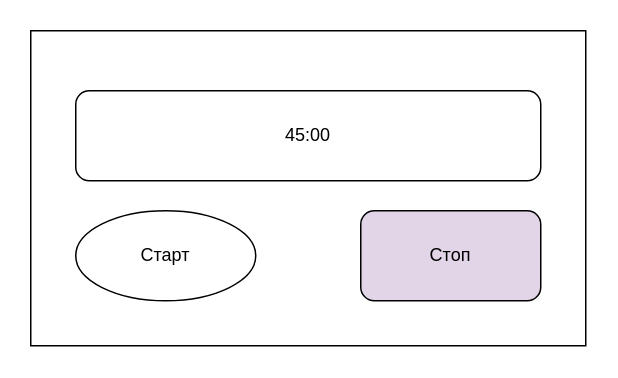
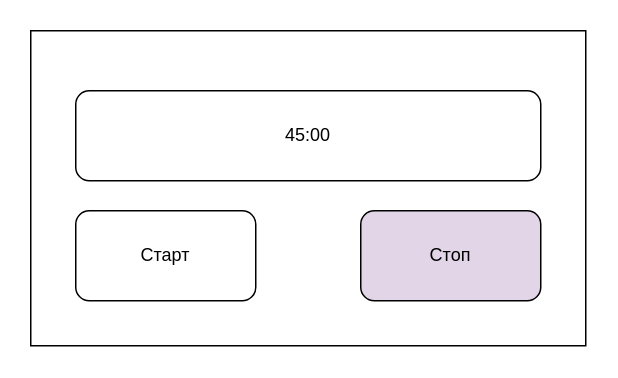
- <mxCell id="4" value="Cтарт" style="ellipse;whiteSpace=wrap;html=1;" vertex="1" parent="1"><mxGeometry x="50" y="140" width="120" height="60" as="geometry" /></mxCell>
+ <mxCell id="4" value="Cтарт" style="rounded=1;whiteSpace=wrap;html=1;" vertex="1" parent="1"><mxGeometry x="50" y="140" width="120" height="60" as="geometry" /></mxCell>
